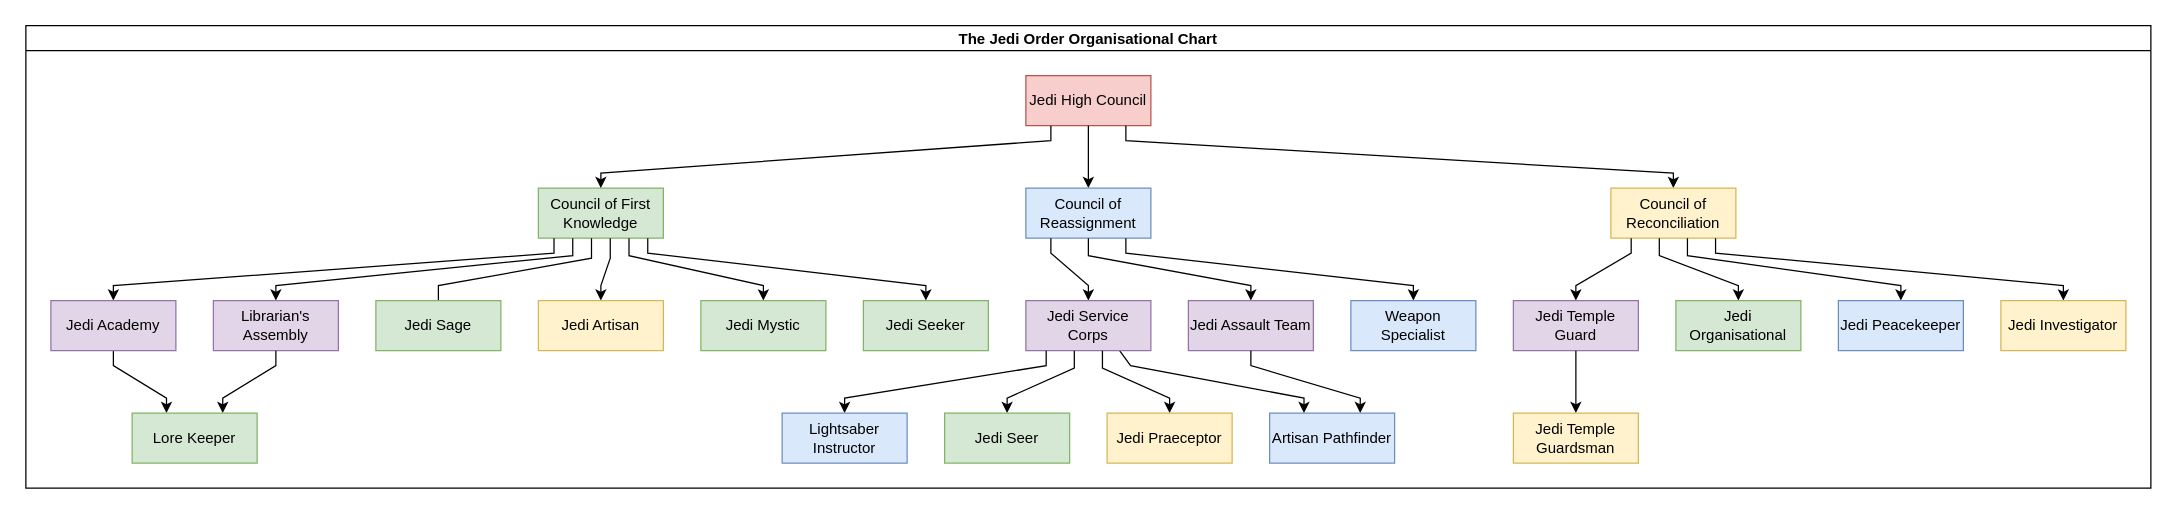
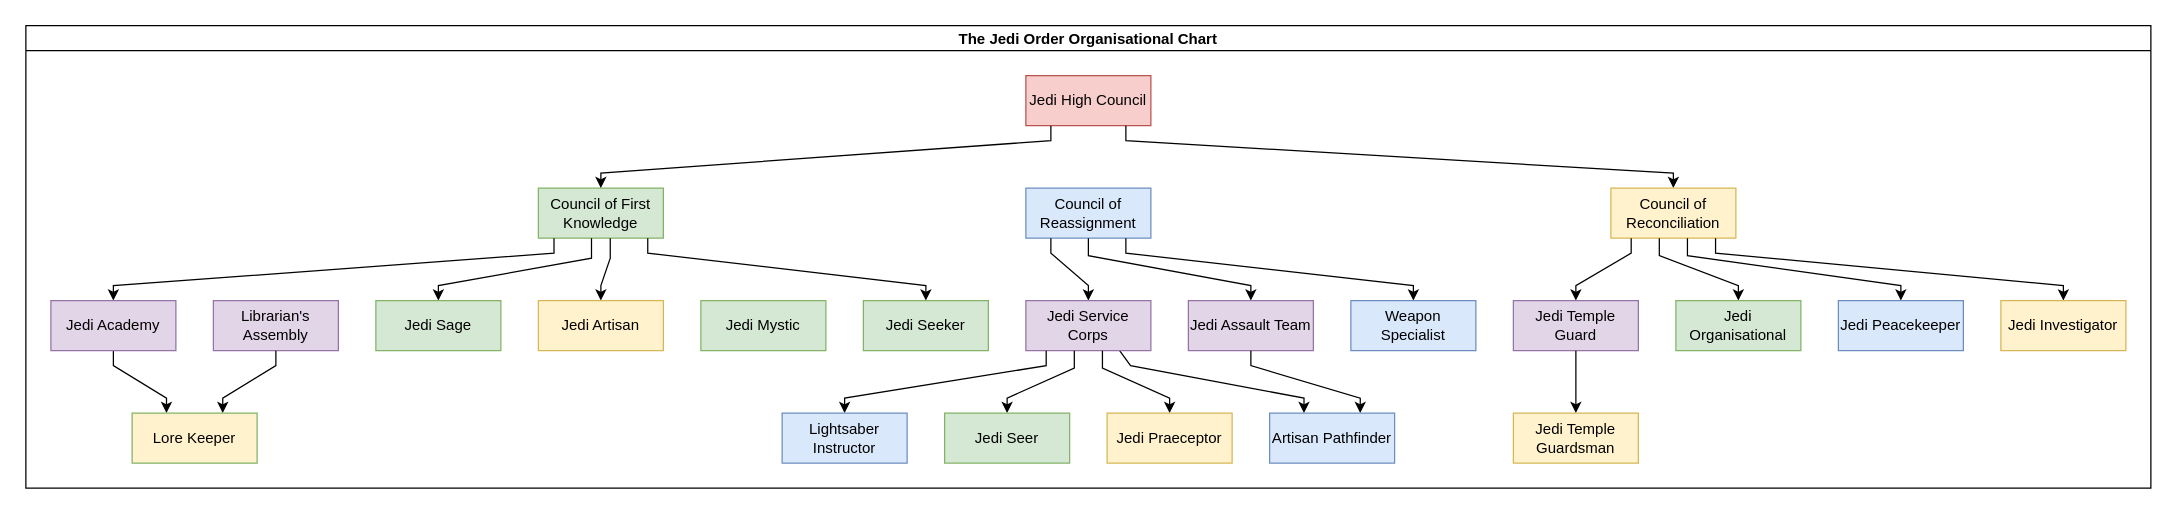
- <mxCell id="6" value="" style="edgeStyle=orthogonalEdgeStyle;rounded=0;orthogonalLoop=1;jettySize=auto;html=1;noEdgeStyle=1;orthogonal=1;" parent="2" source="3" target="7" edge="1"><mxGeometry relative="1" as="geometry"><Array as="points"><mxPoint x="850" y="94" /><mxPoint x="850" y="118" /></Array></mxGeometry></mxCell>
- <mxCell id="28" value="" style="html=1;rounded=0;noEdgeStyle=1;orthogonal=1;" parent="2" source="4" target="29" edge="1"><mxGeometry relative="1" as="geometry"><mxPoint x="1619.0" y="2340" as="sourcePoint" /><Array as="points"><mxPoint x="482.5" y="184" /><mxPoint x="590" y="208" /></Array></mxGeometry></mxCell>
- <mxCell id="13" value="" style="html=1;rounded=0;noEdgeStyle=1;orthogonal=1;" parent="2" source="4" target="14" edge="1"><mxGeometry relative="1" as="geometry"><mxPoint x="1844" y="3170" as="sourcePoint" /><Array as="points"><mxPoint x="437.5" y="184" /><mxPoint x="200" y="208" /></Array></mxGeometry></mxCell>
- <mxCell id="24" value="" style="html=1;rounded=0;noEdgeStyle=1;orthogonal=1;endArrow=none;" parent="2" source="4" target="25" edge="1"><mxGeometry relative="1" as="geometry"><mxPoint x="1569" y="2500" as="sourcePoint" /><Array as="points"><mxPoint x="452.5" y="186" /><mxPoint x="330" y="208" /></Array></mxGeometry></mxCell>
+ <mxCell id="24" value="" style="html=1;rounded=0;noEdgeStyle=1;orthogonal=1;" parent="2" source="4" target="25" edge="1"><mxGeometry relative="1" as="geometry"><mxPoint x="1569" y="2500" as="sourcePoint" /><Array as="points"><mxPoint x="452.5" y="186" /><mxPoint x="330" y="208" /></Array></mxGeometry></mxCell>
- <mxCell id="23" value="Lore Keeper" style="whiteSpace=wrap;html=1;fillColor=#d5e8d4;strokeColor=#82b366;" parent="2" vertex="1"><mxGeometry x="85" y="310" width="100" height="40" as="geometry" /></mxCell>
+ <mxCell id="23" value="Lore Keeper" style="whiteSpace=wrap;html=1;fillColor=#fff2cc;strokeColor=#82b366;" parent="2" vertex="1"><mxGeometry x="85" y="310" width="100" height="40" as="geometry" /></mxCell>
